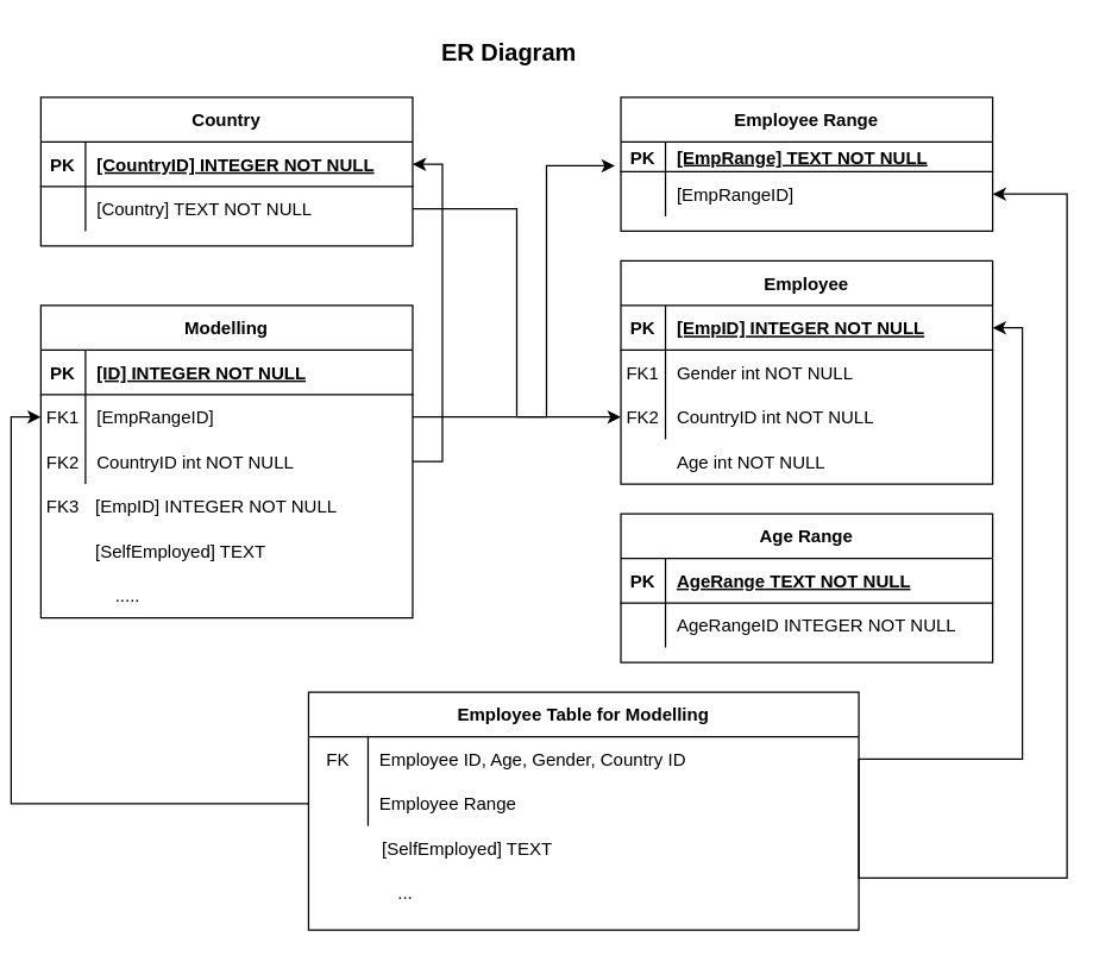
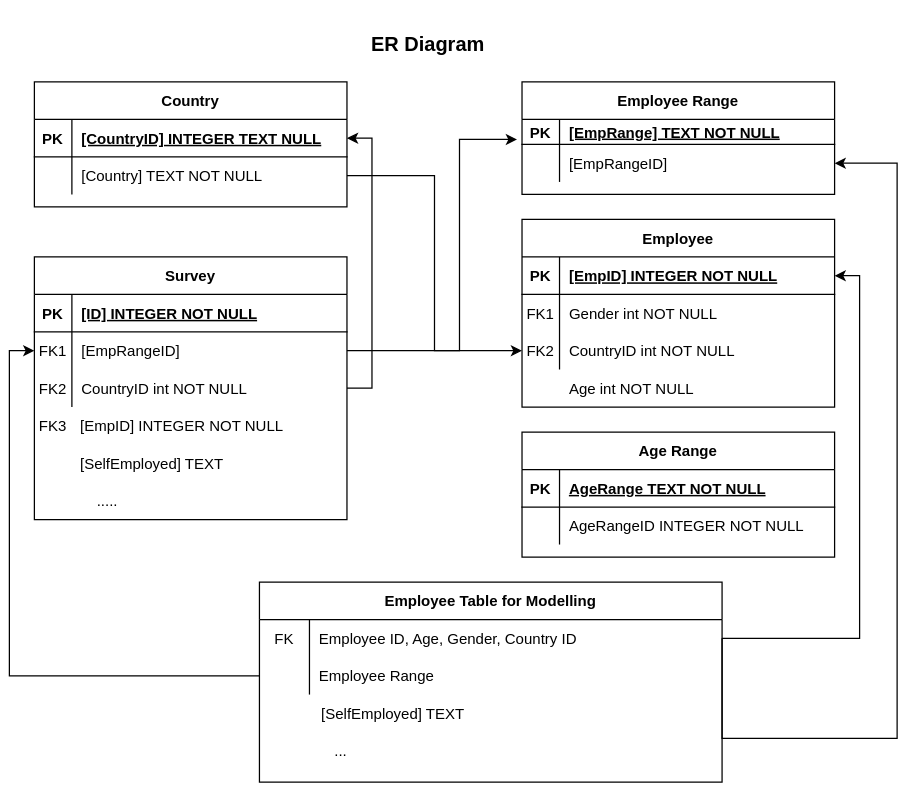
- <mxCell id="12" value="[CountryID] INTEGER NOT NULL" style="shape=partialRectangle;overflow=hidden;connectable=0;fillColor=none;top=0;left=0;bottom=0;right=0;align=left;spacingLeft=6;fontStyle=5;" vertex="1" parent="10"><mxGeometry x="30" width="220" height="30" as="geometry"><mxRectangle width="220" height="30" as="alternateBounds" /></mxGeometry></mxCell>
+ <mxCell id="12" value="[CountryID] INTEGER TEXT NULL" style="shape=partialRectangle;overflow=hidden;connectable=0;fillColor=none;top=0;left=0;bottom=0;right=0;align=left;spacingLeft=6;fontStyle=5;" vertex="1" parent="10"><mxGeometry x="30" width="220" height="30" as="geometry"><mxRectangle width="220" height="30" as="alternateBounds" /></mxGeometry></mxCell>
- <mxCell id="36" value="Modelling" style="shape=table;startSize=30;container=1;collapsible=1;childLayout=tableLayout;fixedRows=1;rowLines=0;fontStyle=1;align=center;resizeLast=1;" vertex="1" parent="1"><mxGeometry x="20" y="205" width="250" height="210" as="geometry" /></mxCell>
+ <mxCell id="36" value="Survey" style="shape=table;startSize=30;container=1;collapsible=1;childLayout=tableLayout;fixedRows=1;rowLines=0;fontStyle=1;align=center;resizeLast=1;" vertex="1" parent="1"><mxGeometry x="20" y="205" width="250" height="210" as="geometry" /></mxCell>
